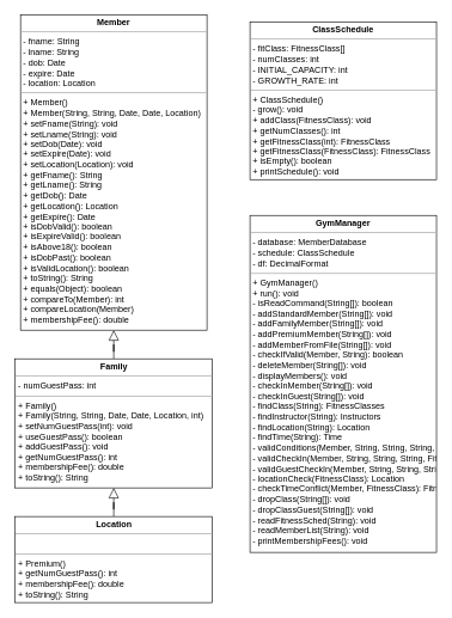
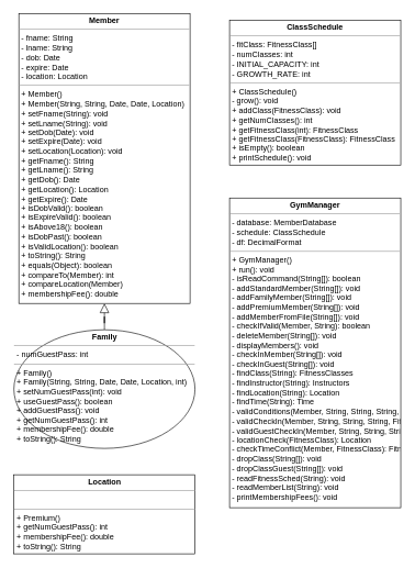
- <mxCell id="4" value="&lt;p style=&quot;margin:0px;margin-top:4px;text-align:center;&quot;&gt;&lt;b&gt;Family&lt;/b&gt;&lt;/p&gt;&lt;hr size=&quot;1&quot;&gt;&lt;p style=&quot;margin:0px;margin-left:4px;&quot;&gt;- numGuestPass: int&lt;/p&gt;&lt;hr size=&quot;1&quot;&gt;&lt;p style=&quot;margin:0px;margin-left:4px;&quot;&gt;+ Family()&lt;/p&gt;&lt;p style=&quot;margin:0px;margin-left:4px;&quot;&gt;+ Family(String, String, Date, Date, Location, int)&lt;/p&gt;&lt;p style=&quot;margin:0px;margin-left:4px;&quot;&gt;+ setNumGuestPass(int): void&lt;/p&gt;&lt;p style=&quot;margin:0px;margin-left:4px;&quot;&gt;+ useGuestPass(): boolean&lt;/p&gt;&lt;p style=&quot;margin:0px;margin-left:4px;&quot;&gt;+ addGuestPass(): void&lt;/p&gt;&lt;p style=&quot;margin:0px;margin-left:4px;&quot;&gt;+ getNumGuestPass(): int&lt;/p&gt;&lt;p style=&quot;margin:0px;margin-left:4px;&quot;&gt;+ membershipFee(): double&lt;/p&gt;&lt;p style=&quot;margin:0px;margin-left:4px;&quot;&gt;+ toString(): String&lt;/p&gt;" style="verticalAlign=top;align=left;overflow=fill;fontSize=12;fontFamily=Helvetica;html=1;" vertex="1" parent="1"><mxGeometry x="20.5" y="500" width="275" height="180" as="geometry" /></mxCell>
+ <mxCell id="4" value="&lt;p style=&quot;margin:0px;margin-top:4px;text-align:center;&quot;&gt;&lt;b&gt;Family&lt;/b&gt;&lt;/p&gt;&lt;hr size=&quot;1&quot;&gt;&lt;p style=&quot;margin:0px;margin-left:4px;&quot;&gt;- numGuestPass: int&lt;/p&gt;&lt;hr size=&quot;1&quot;&gt;&lt;p style=&quot;margin:0px;margin-left:4px;&quot;&gt;+ Family()&lt;/p&gt;&lt;p style=&quot;margin:0px;margin-left:4px;&quot;&gt;+ Family(String, String, Date, Date, Location, int)&lt;/p&gt;&lt;p style=&quot;margin:0px;margin-left:4px;&quot;&gt;+ setNumGuestPass(int): void&lt;/p&gt;&lt;p style=&quot;margin:0px;margin-left:4px;&quot;&gt;+ useGuestPass(): boolean&lt;/p&gt;&lt;p style=&quot;margin:0px;margin-left:4px;&quot;&gt;+ addGuestPass(): void&lt;/p&gt;&lt;p style=&quot;margin:0px;margin-left:4px;&quot;&gt;+ getNumGuestPass(): int&lt;/p&gt;&lt;p style=&quot;margin:0px;margin-left:4px;&quot;&gt;+ membershipFee(): double&lt;/p&gt;&lt;p style=&quot;margin:0px;margin-left:4px;&quot;&gt;+ toString(): String&lt;/p&gt;" style="ellipse;verticalAlign=top;align=left;overflow=fill;fontSize=12;fontFamily=Helvetica;html=1;" vertex="1" parent="1"><mxGeometry x="20.5" y="500" width="275" height="180" as="geometry" /></mxCell>
- <mxCell id="5" style="edgeStyle=orthogonalEdgeStyle;rounded=0;orthogonalLoop=1;jettySize=auto;html=1;entryX=0.5;entryY=1;entryDx=0;entryDy=0;strokeWidth=1;endArrow=block;endFill=0;startSize=6;endSize=12;" edge="1" parent="1" source="6" target="4"><mxGeometry relative="1" as="geometry" /></mxCell>
